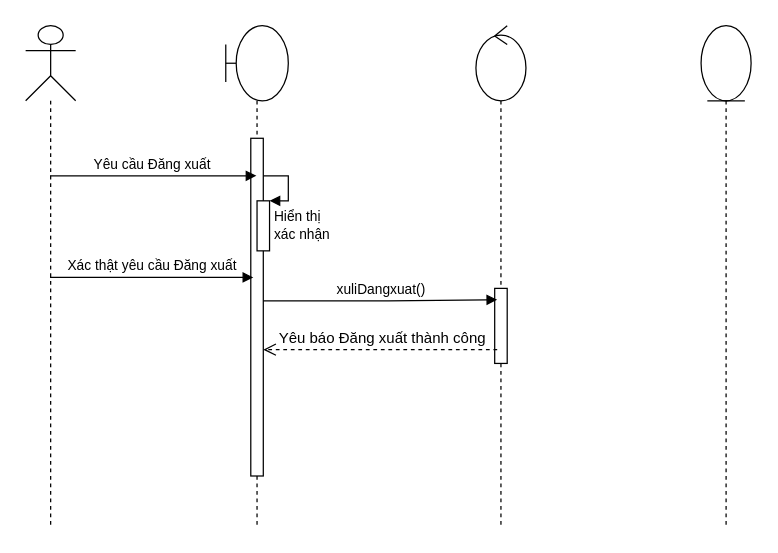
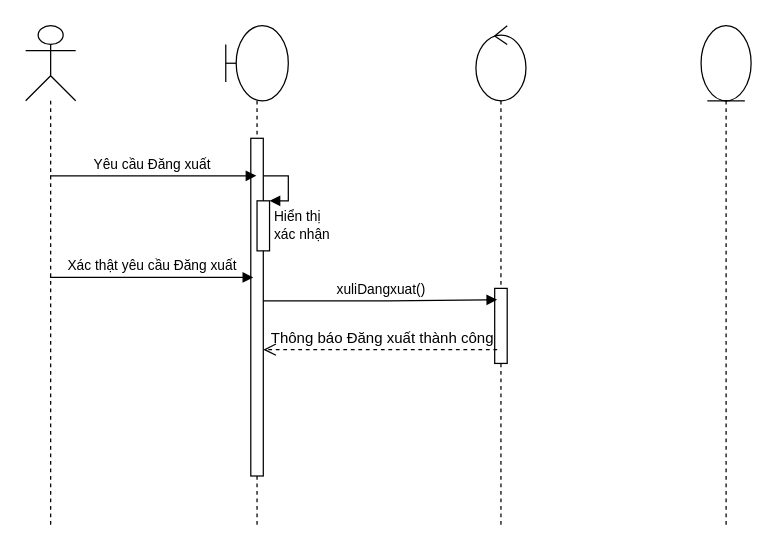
- <mxCell id="14" value="Yêu báo Đăng xuất thành công" style="text;html=1;align=center;verticalAlign=middle;resizable=0;points=[];autosize=1;" vertex="1" parent="1"><mxGeometry x="210" y="260" width="190" height="20" as="geometry" /></mxCell>
+ <mxCell id="14" value="Thông báo Đăng xuất thành công" style="text;html=1;align=center;verticalAlign=middle;resizable=0;points=[];autosize=1;" vertex="1" parent="1"><mxGeometry x="210" y="260" width="190" height="20" as="geometry" /></mxCell>
